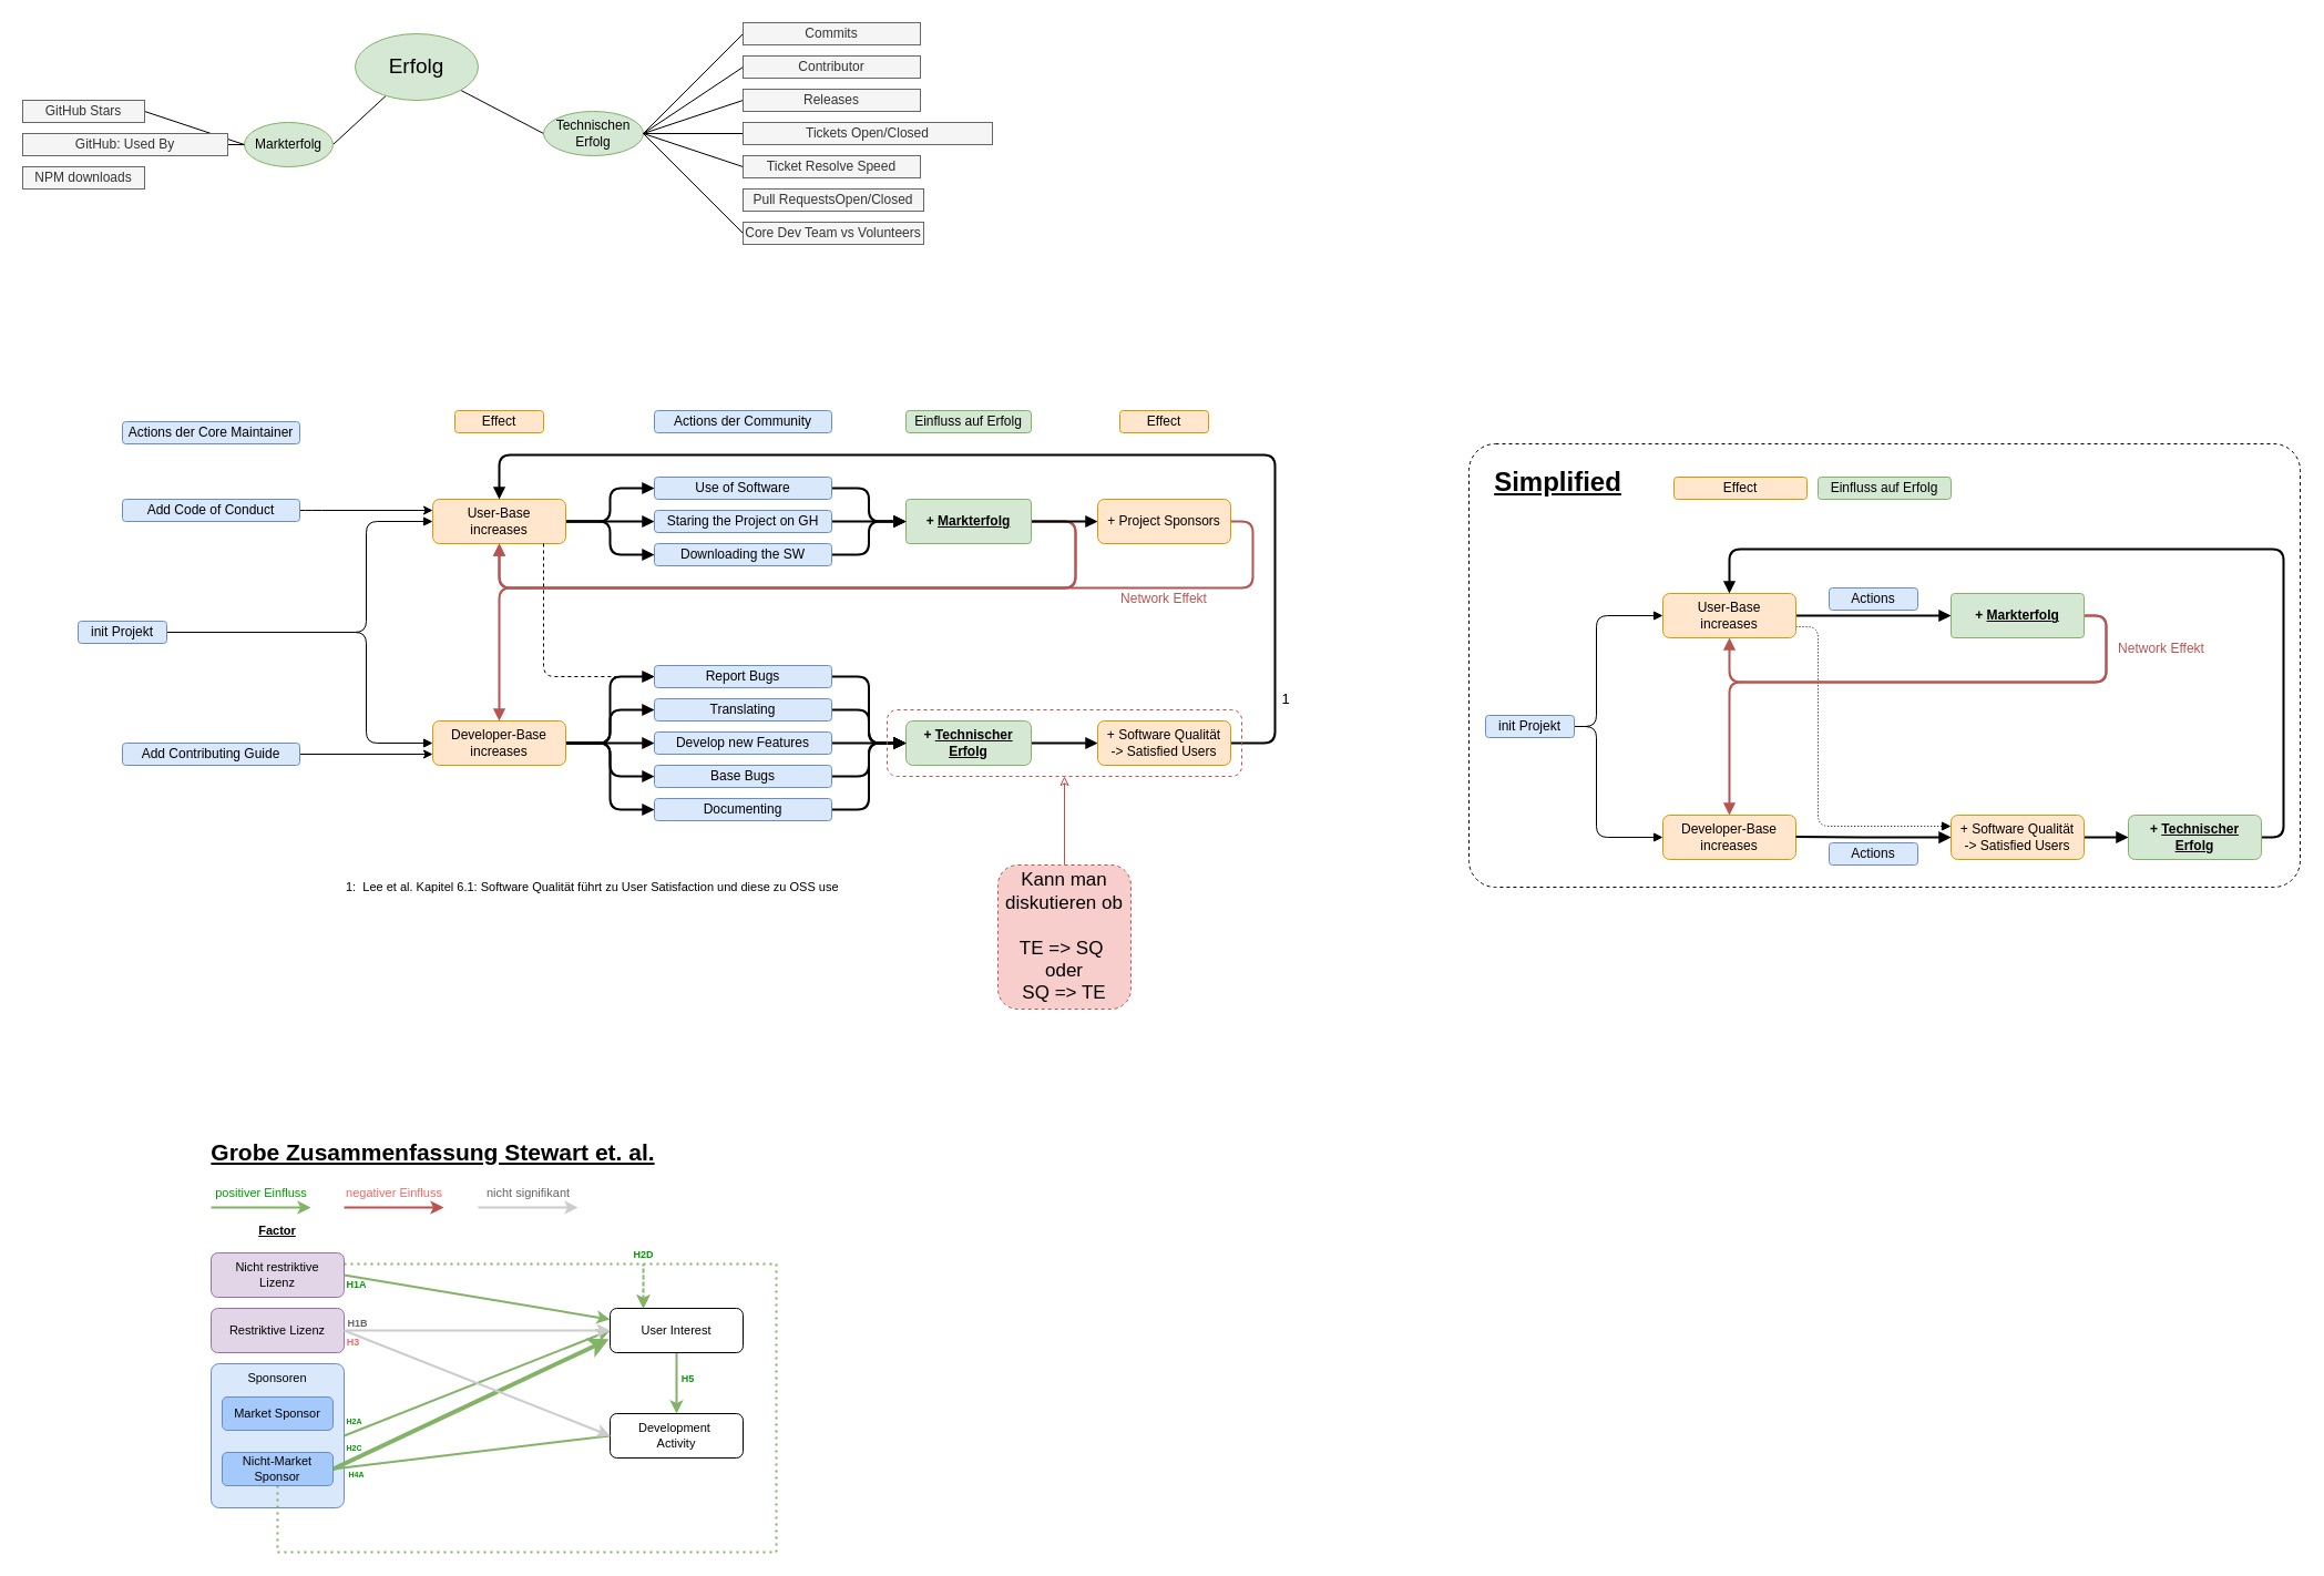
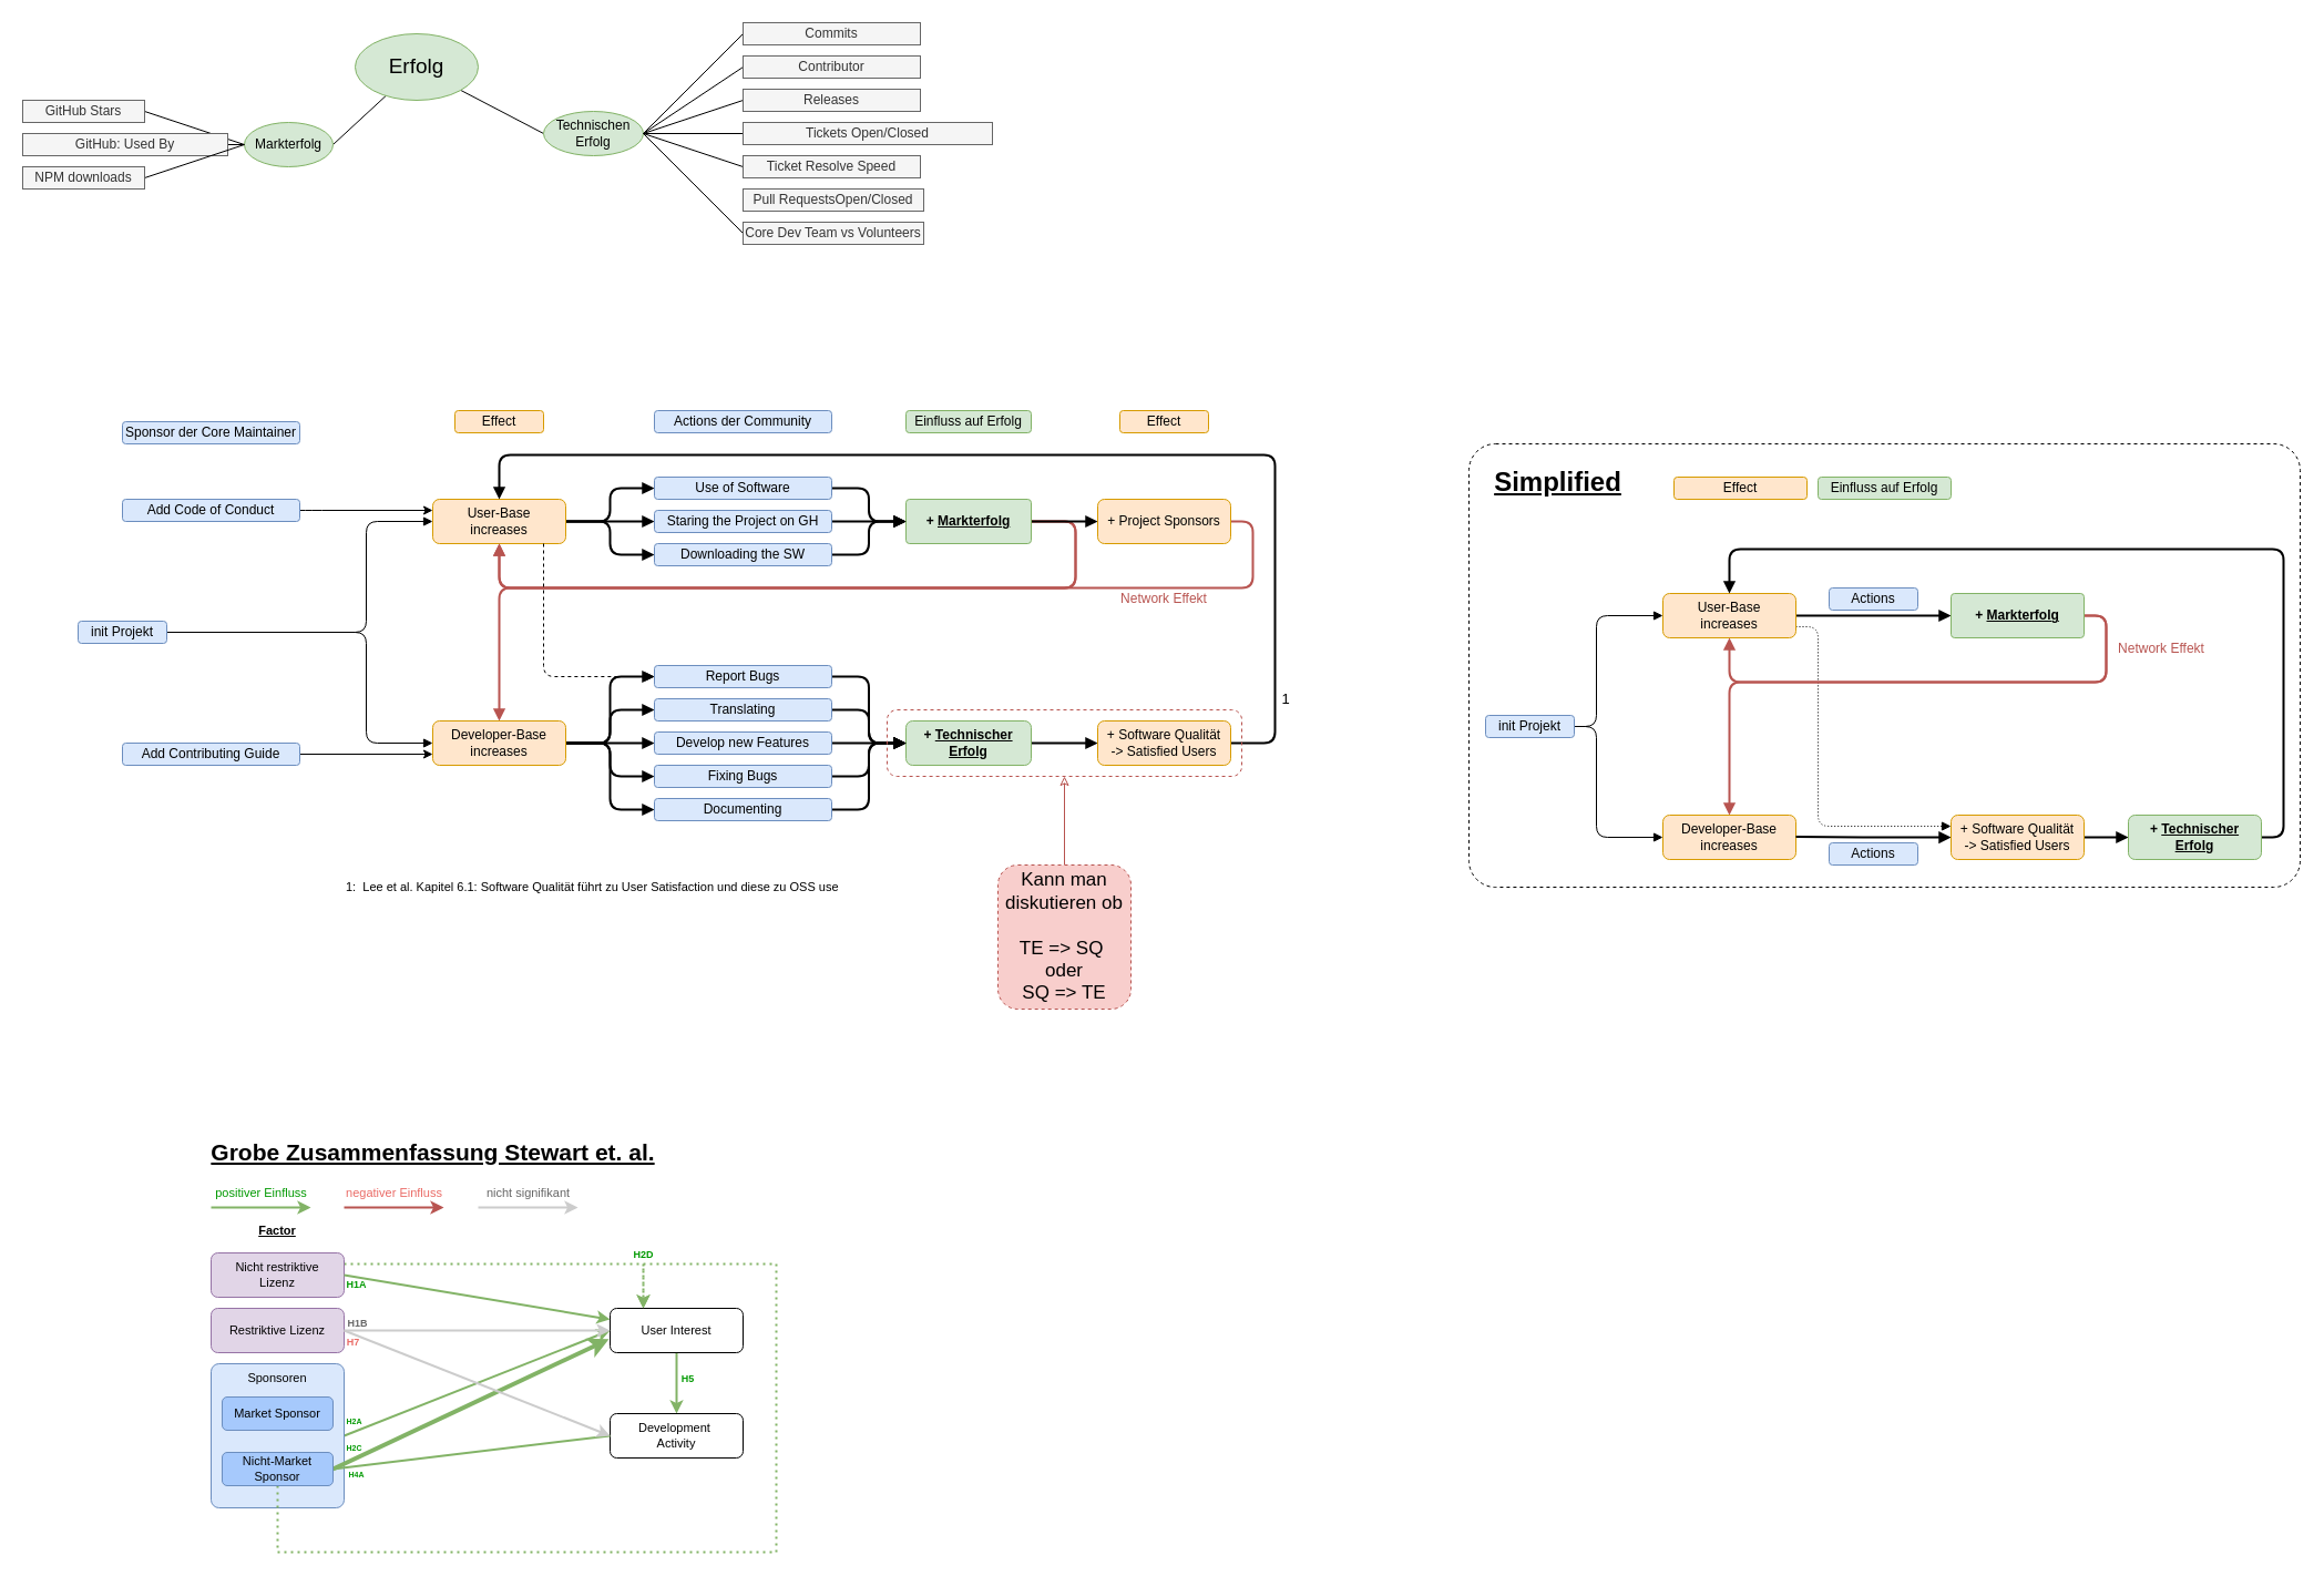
+ <mxCell id="25" style="edgeStyle=none;rounded=0;orthogonalLoop=1;jettySize=auto;html=1;exitX=1;exitY=0.5;exitDx=0;exitDy=0;endArrow=none;endFill=0;fontSize=12;entryX=0;entryY=0.5;entryDx=0;entryDy=0;" parent="1" source="26" target="7" edge="1"><mxGeometry relative="1" as="geometry"><mxPoint x="180" y="130" as="targetPoint" /></mxGeometry></mxCell>
- <mxCell id="127" value="Actions der Core Maintainer" style="rounded=1;whiteSpace=wrap;html=1;fillColor=#dae8fc;fontSize=12;strokeColor=#6c8ebf;" vertex="1" parent="1"><mxGeometry x="110" y="380" width="160" height="20" as="geometry" /></mxCell>
+ <mxCell id="127" value="Sponsor der Core Maintainer" style="rounded=1;whiteSpace=wrap;html=1;fillColor=#dae8fc;fontSize=12;strokeColor=#6c8ebf;" vertex="1" parent="1"><mxGeometry x="110" y="380" width="160" height="20" as="geometry" /></mxCell>
- <mxCell id="48" value="&lt;span&gt;Base Bugs&lt;/span&gt;" style="rounded=1;whiteSpace=wrap;html=1;fillColor=#dae8fc;fontSize=12;strokeColor=#6c8ebf;" parent="1" vertex="1"><mxGeometry x="590" y="690" width="160" height="20" as="geometry" /></mxCell>
+ <mxCell id="48" value="&lt;span&gt;Fixing Bugs&lt;/span&gt;" style="rounded=1;whiteSpace=wrap;html=1;fillColor=#dae8fc;fontSize=12;strokeColor=#6c8ebf;" parent="1" vertex="1"><mxGeometry x="590" y="690" width="160" height="20" as="geometry" /></mxCell>
- <mxCell id="124" value="H3" style="text;html=1;align=center;verticalAlign=middle;resizable=0;points=[];autosize=1;fontSize=9;fontColor=#EA6B66;fontStyle=1" parent="1" vertex="1"><mxGeometry x="303" y="1201" width="30" height="20" as="geometry" /></mxCell>
+ <mxCell id="124" value="H7" style="text;html=1;align=center;verticalAlign=middle;resizable=0;points=[];autosize=1;fontSize=9;fontColor=#EA6B66;fontStyle=1" parent="1" vertex="1"><mxGeometry x="303" y="1201" width="30" height="20" as="geometry" /></mxCell>
